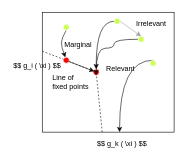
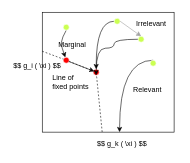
- <mxCell id="22" value="Marginal" style="text;html=1;resizable=0;points=[];autosize=1;align=left;verticalAlign=top;spacingTop=-4;" vertex="1" parent="1"><mxGeometry x="105" y="65" width="60" height="20" as="geometry" /></mxCell>
+ <mxCell id="22" value="Marginal" style="text;html=1;resizable=0;points=[];autosize=1;align=left;verticalAlign=top;spacingTop=-4;" vertex="1" parent="1"><mxGeometry x="95" y="65" width="60" height="20" as="geometry" /></mxCell>
- <mxCell id="14" value="Relevant" style="text;html=1;resizable=0;points=[];autosize=1;align=left;verticalAlign=top;spacingTop=-4;" vertex="1" parent="1"><mxGeometry x="175" y="105" width="60" height="20" as="geometry" /></mxCell>
+ <mxCell id="14" value="Relevant" style="text;html=1;resizable=0;points=[];autosize=1;align=left;verticalAlign=top;spacingTop=-4;" vertex="1" parent="1"><mxGeometry x="220" y="140" width="60" height="20" as="geometry" /></mxCell>
